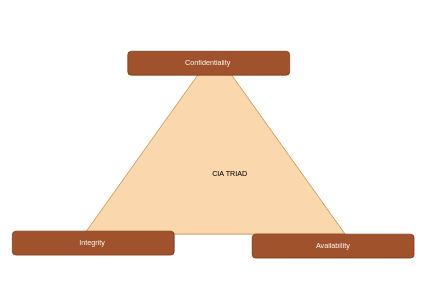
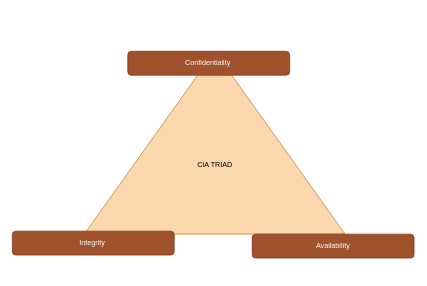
- <mxCell id="6" value="CIA TRIAD" style="text;html=1;strokeColor=none;fillColor=none;align=center;verticalAlign=middle;whiteSpace=wrap;rounded=0;" vertex="1" parent="1"><mxGeometry x="329.5" y="265" width="106" height="50" as="geometry" /></mxCell>
+ <mxCell id="6" value="CIA TRIAD" style="text;html=1;strokeColor=none;fillColor=none;align=center;verticalAlign=middle;whiteSpace=wrap;rounded=0;" vertex="1" parent="1"><mxGeometry x="304.5" y="250" width="106" height="50" as="geometry" /></mxCell>
